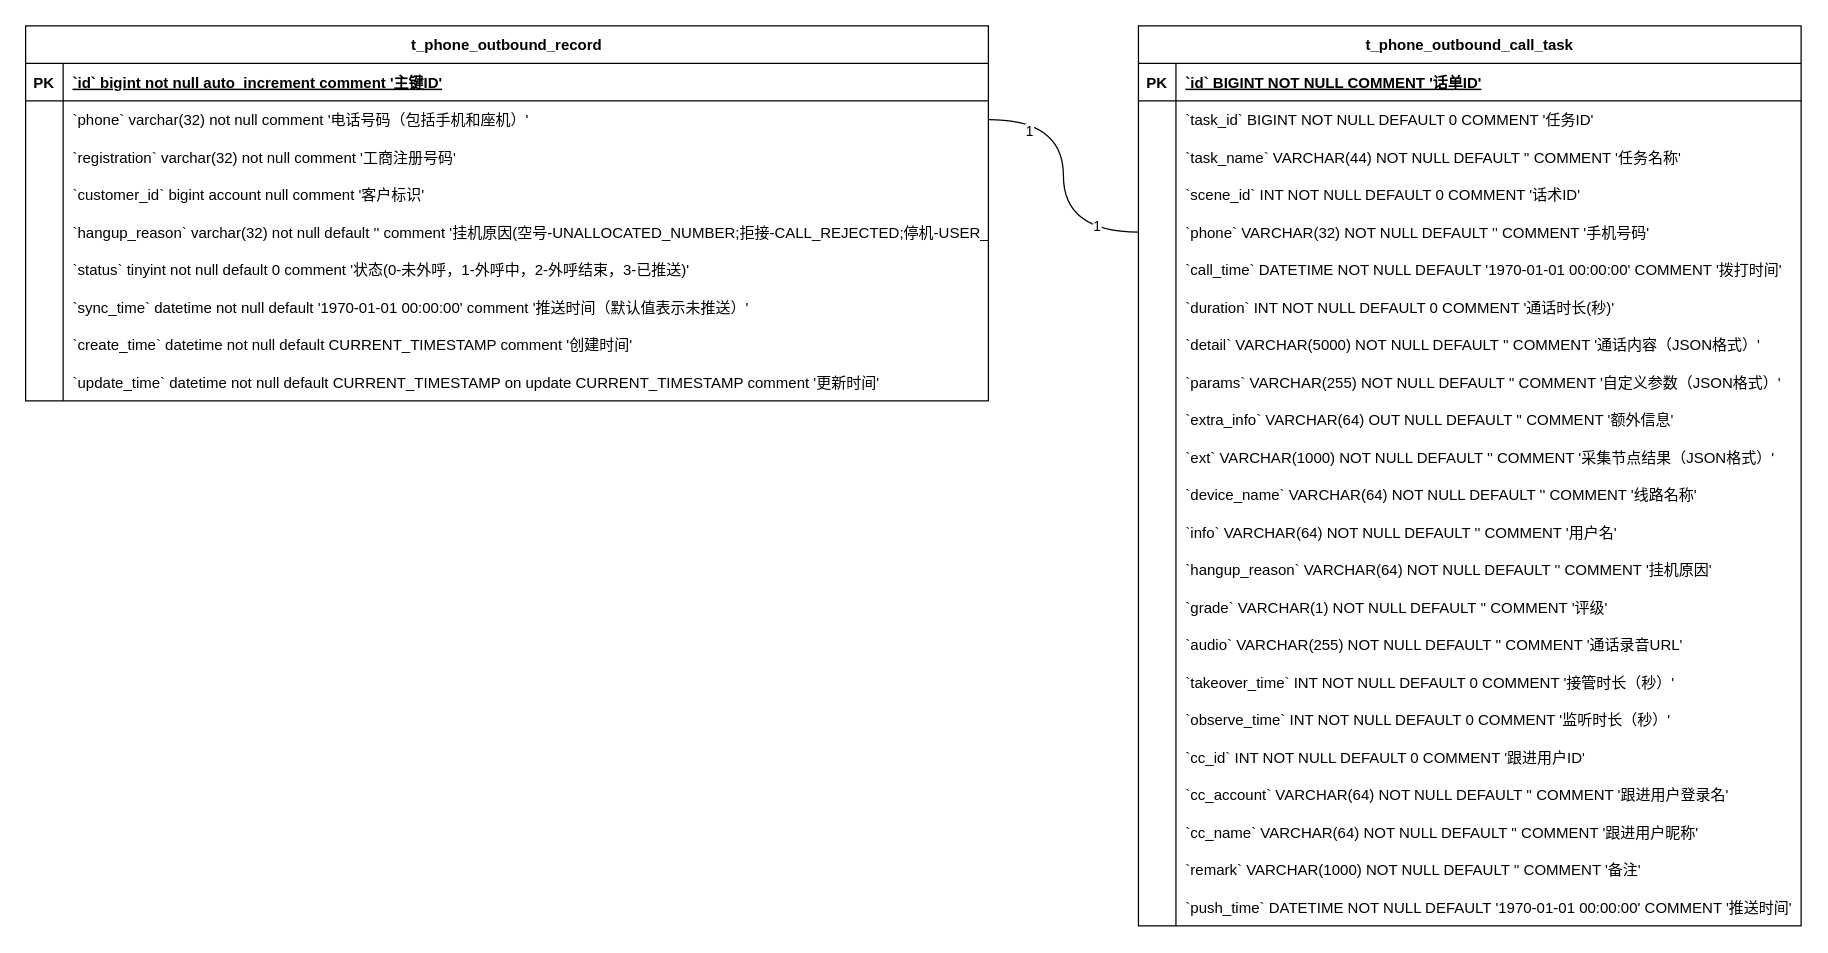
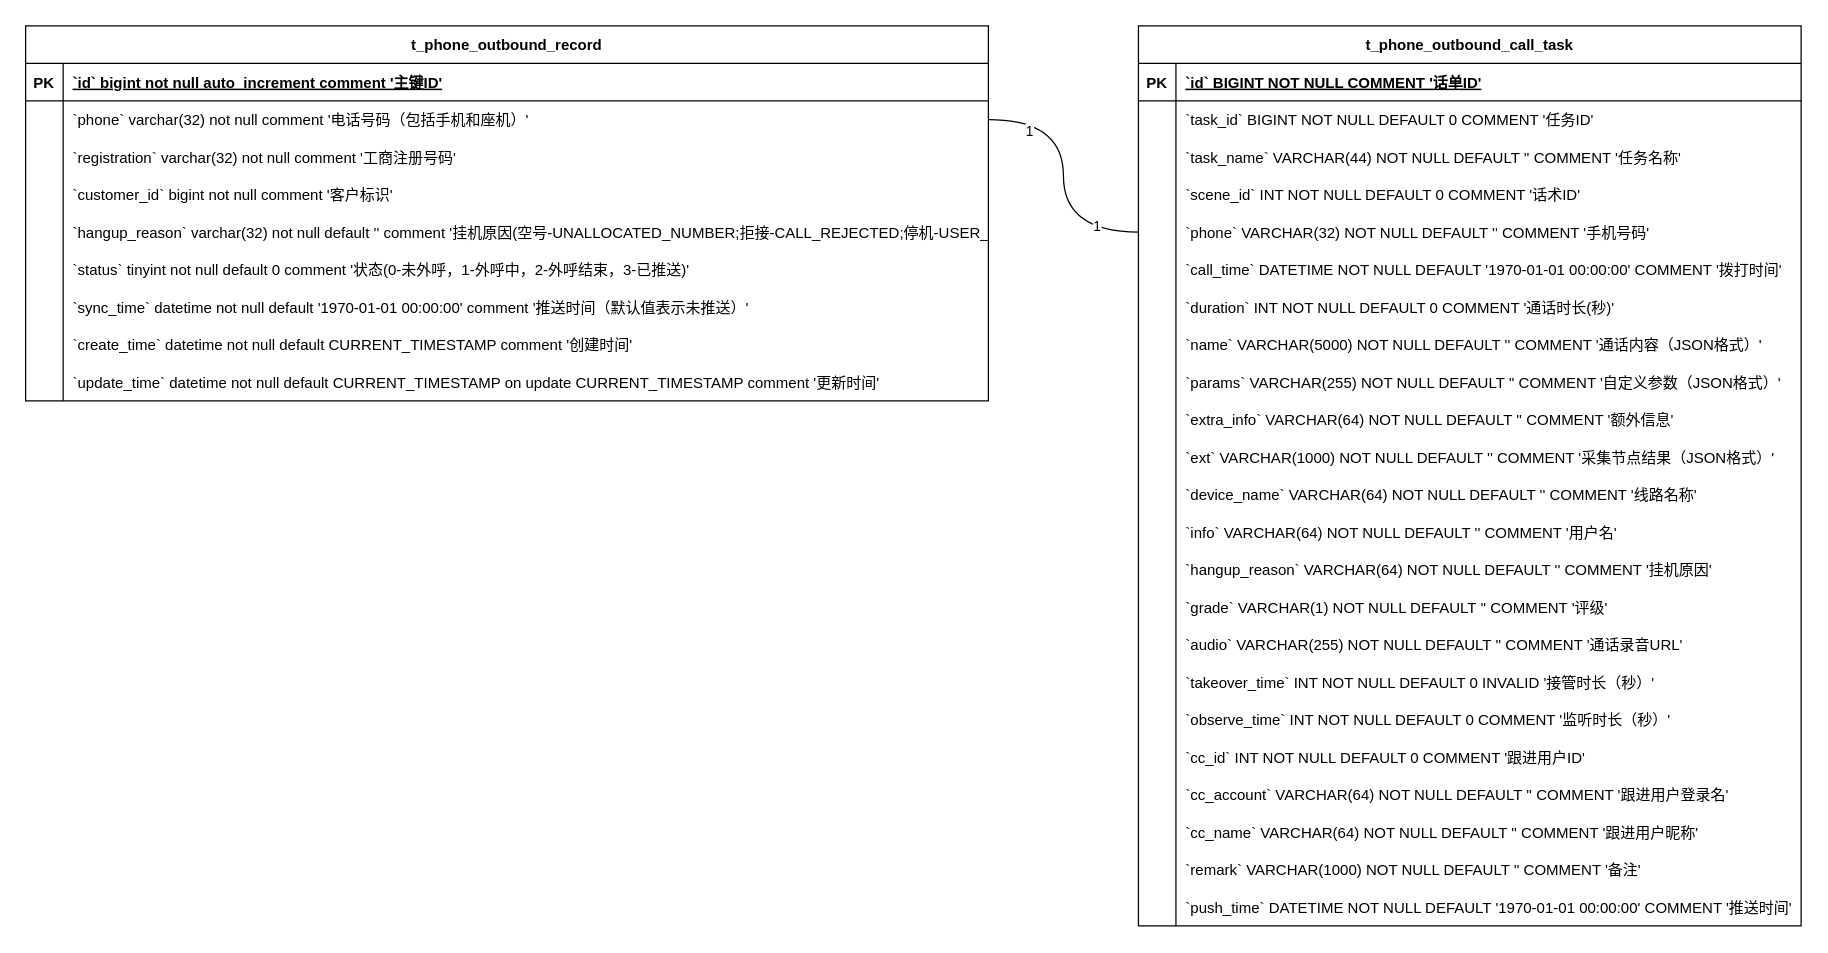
- <mxCell id="14" value="`customer_id`   bigint      account null comment '客户标识'" style="shape=partialRectangle;overflow=hidden;connectable=0;fillColor=none;align=left;strokeColor=inherit;top=0;left=0;bottom=0;right=0;spacingLeft=6;" vertex="1" parent="12"><mxGeometry x="30" width="740" height="30" as="geometry"><mxRectangle width="740" height="30" as="alternateBounds" /></mxGeometry></mxCell>
+ <mxCell id="14" value="`customer_id`   bigint      not null comment '客户标识'" style="shape=partialRectangle;overflow=hidden;connectable=0;fillColor=none;align=left;strokeColor=inherit;top=0;left=0;bottom=0;right=0;spacingLeft=6;" vertex="1" parent="12"><mxGeometry x="30" width="740" height="30" as="geometry"><mxRectangle width="740" height="30" as="alternateBounds" /></mxGeometry></mxCell>
- <mxCell id="54" value="`detail`        VARCHAR(5000) NOT NULL DEFAULT '' COMMENT '通话内容（JSON格式）'" style="shape=partialRectangle;overflow=hidden;connectable=0;fillColor=none;align=left;strokeColor=inherit;top=0;left=0;bottom=0;right=0;spacingLeft=6;" vertex="1" parent="52"><mxGeometry x="30" width="500" height="30" as="geometry"><mxRectangle width="500" height="30" as="alternateBounds" /></mxGeometry></mxCell>
+ <mxCell id="54" value="`name`        VARCHAR(5000) NOT NULL DEFAULT '' COMMENT '通话内容（JSON格式）'" style="shape=partialRectangle;overflow=hidden;connectable=0;fillColor=none;align=left;strokeColor=inherit;top=0;left=0;bottom=0;right=0;spacingLeft=6;" vertex="1" parent="52"><mxGeometry x="30" width="500" height="30" as="geometry"><mxRectangle width="500" height="30" as="alternateBounds" /></mxGeometry></mxCell>
- <mxCell id="60" value="`extra_info`    VARCHAR(64)   OUT NULL DEFAULT '' COMMENT '额外信息'" style="shape=partialRectangle;overflow=hidden;connectable=0;fillColor=none;align=left;strokeColor=inherit;top=0;left=0;bottom=0;right=0;spacingLeft=6;" vertex="1" parent="58"><mxGeometry x="30" width="500" height="30" as="geometry"><mxRectangle width="500" height="30" as="alternateBounds" /></mxGeometry></mxCell>
+ <mxCell id="60" value="`extra_info`    VARCHAR(64)   NOT NULL DEFAULT '' COMMENT '额外信息'" style="shape=partialRectangle;overflow=hidden;connectable=0;fillColor=none;align=left;strokeColor=inherit;top=0;left=0;bottom=0;right=0;spacingLeft=6;" vertex="1" parent="58"><mxGeometry x="30" width="500" height="30" as="geometry"><mxRectangle width="500" height="30" as="alternateBounds" /></mxGeometry></mxCell>
- <mxCell id="81" value="`takeover_time` INT           NOT NULL DEFAULT 0 COMMENT '接管时长（秒）'" style="shape=partialRectangle;overflow=hidden;connectable=0;fillColor=none;align=left;strokeColor=inherit;top=0;left=0;bottom=0;right=0;spacingLeft=6;" vertex="1" parent="79"><mxGeometry x="30" width="500" height="30" as="geometry"><mxRectangle width="500" height="30" as="alternateBounds" /></mxGeometry></mxCell>
+ <mxCell id="81" value="`takeover_time` INT           NOT NULL DEFAULT 0 INVALID '接管时长（秒）'" style="shape=partialRectangle;overflow=hidden;connectable=0;fillColor=none;align=left;strokeColor=inherit;top=0;left=0;bottom=0;right=0;spacingLeft=6;" vertex="1" parent="79"><mxGeometry x="30" width="500" height="30" as="geometry"><mxRectangle width="500" height="30" as="alternateBounds" /></mxGeometry></mxCell>
